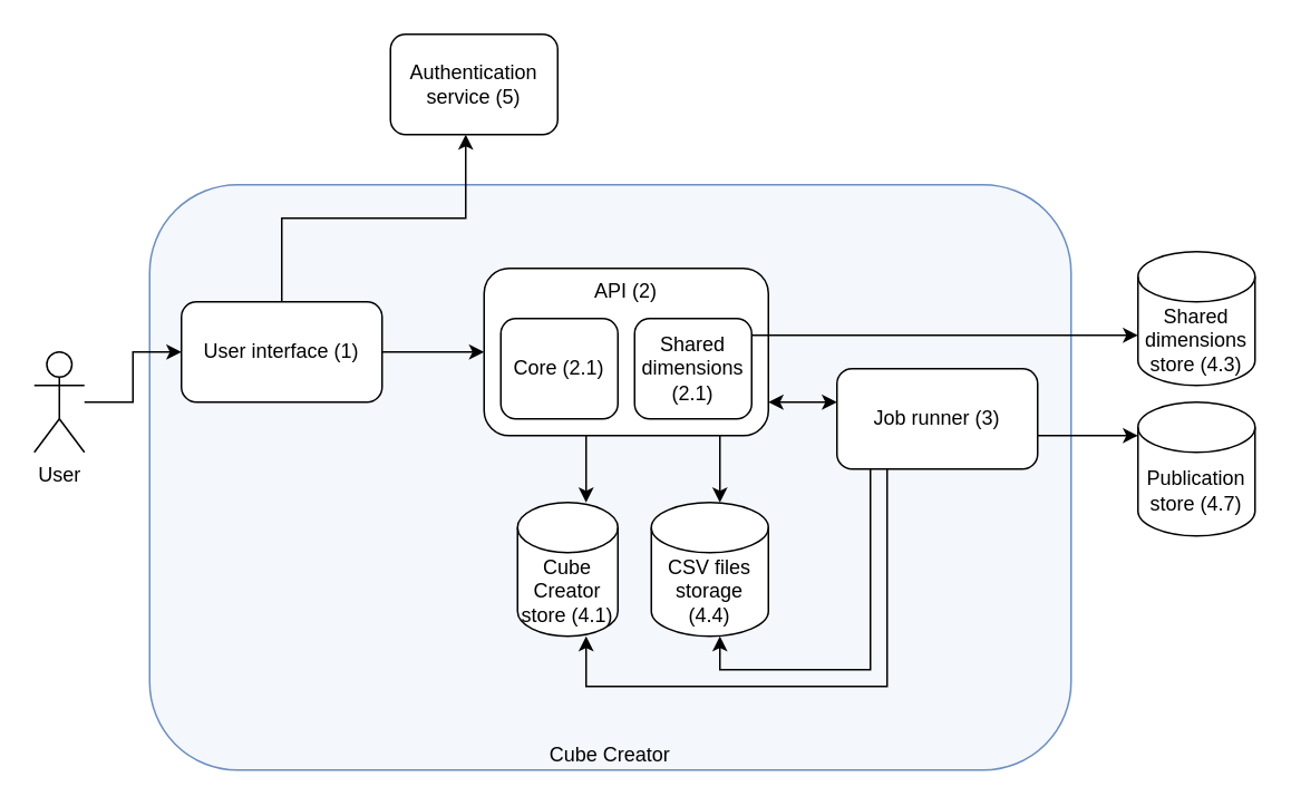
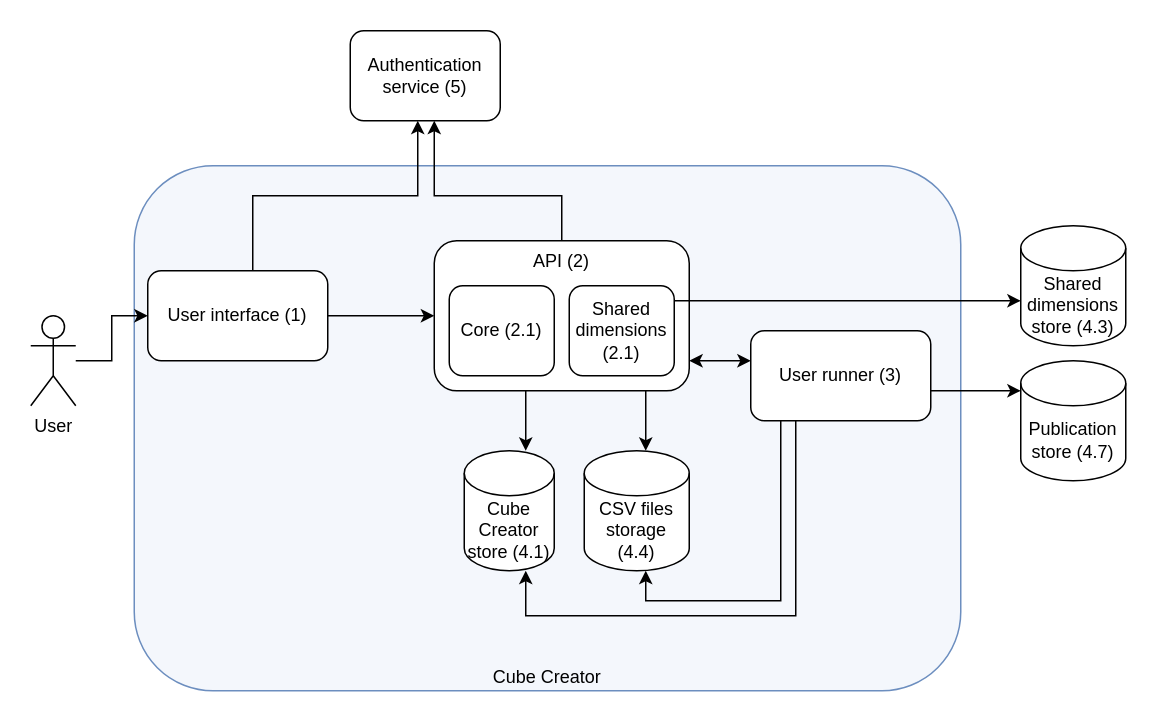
+ <mxCell id="6" style="edgeStyle=orthogonalEdgeStyle;rounded=0;orthogonalLoop=1;jettySize=auto;html=1;" parent="1" source="20" target="13" edge="1"><mxGeometry relative="1" as="geometry"><mxPoint x="293" y="20" as="targetPoint" /><Array as="points"><mxPoint x="374" y="130" /><mxPoint x="289" y="130" /></Array></mxGeometry></mxCell>
- <mxCell id="5" value="User interface (1)" style="rounded=1;whiteSpace=wrap;html=1;" parent="1" vertex="1"><mxGeometry x="108" y="180" width="120" height="60" as="geometry" /></mxCell>
+ <mxCell id="5" value="User interface (1)" style="rounded=1;whiteSpace=wrap;html=1;" parent="1" vertex="1"><mxGeometry x="98" y="180" width="120" height="60" as="geometry" /></mxCell>
- <mxCell id="10" value="Job runner (3)" style="rounded=1;whiteSpace=wrap;html=1;" parent="1" vertex="1"><mxGeometry x="500" y="220" width="120" height="60" as="geometry" /></mxCell>
+ <mxCell id="10" value="User runner (3)" style="rounded=1;whiteSpace=wrap;html=1;" parent="1" vertex="1"><mxGeometry x="500" y="220" width="120" height="60" as="geometry" /></mxCell>
